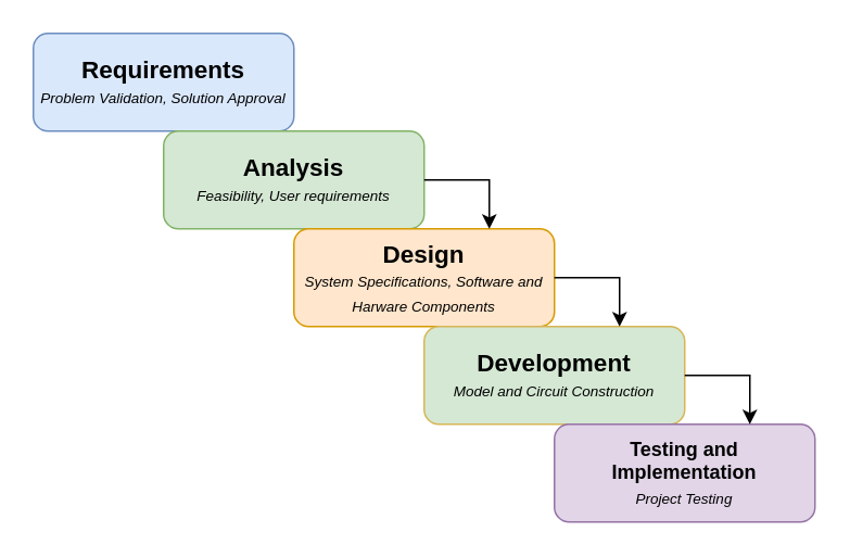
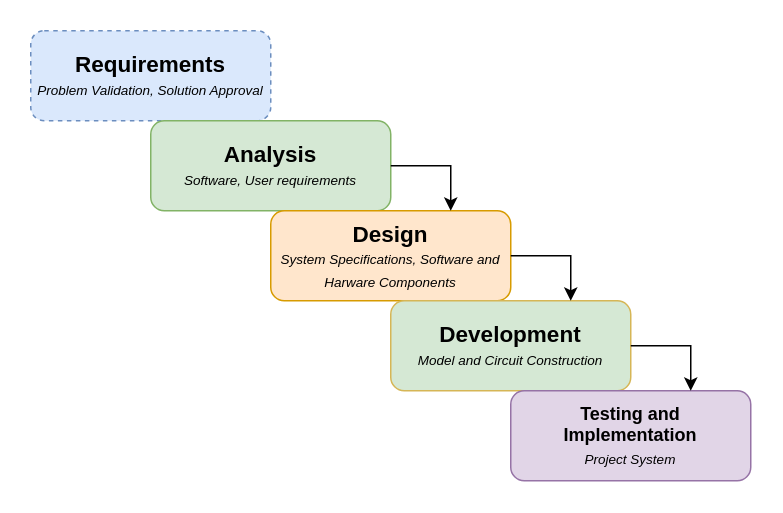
- <mxCell id="2" value="&lt;b&gt;&lt;font style=&quot;font-size: 15px;&quot;&gt;Requirements&lt;/font&gt;&lt;br&gt;&lt;/b&gt;&lt;i style=&quot;&quot;&gt;&lt;font style=&quot;font-size: 9px;&quot;&gt;Problem Validation, Solution Approval&lt;/font&gt;&lt;/i&gt;" style="rounded=1;whiteSpace=wrap;html=1;fillColor=#dae8fc;strokeColor=#6c8ebf;" parent="1" vertex="1"><mxGeometry x="20" y="20" width="160" height="60" as="geometry" /></mxCell>
+ <mxCell id="2" value="&lt;b&gt;&lt;font style=&quot;font-size: 15px;&quot;&gt;Requirements&lt;/font&gt;&lt;br&gt;&lt;/b&gt;&lt;i style=&quot;&quot;&gt;&lt;font style=&quot;font-size: 9px;&quot;&gt;Problem Validation, Solution Approval&lt;/font&gt;&lt;/i&gt;" style="rounded=1;whiteSpace=wrap;html=1;fillColor=#dae8fc;strokeColor=#6c8ebf;dashed=1;" parent="1" vertex="1"><mxGeometry x="20" y="20" width="160" height="60" as="geometry" /></mxCell>
- <mxCell id="3" value="&lt;font style=&quot;font-size: 15px;&quot;&gt;&lt;b&gt;Analysis&lt;/b&gt;&lt;/font&gt;&lt;br&gt;&lt;i style=&quot;&quot;&gt;&lt;font style=&quot;font-size: 9px;&quot;&gt;Feasibility, User requirements&lt;/font&gt;&lt;/i&gt;" style="rounded=1;whiteSpace=wrap;html=1;fillColor=#d5e8d4;strokeColor=#82b366;" parent="1" vertex="1"><mxGeometry x="100" y="80" width="160" height="60" as="geometry" /></mxCell>
+ <mxCell id="3" value="&lt;font style=&quot;font-size: 15px;&quot;&gt;&lt;b&gt;Analysis&lt;/b&gt;&lt;/font&gt;&lt;br&gt;&lt;i style=&quot;&quot;&gt;&lt;font style=&quot;font-size: 9px;&quot;&gt;Software, User requirements&lt;/font&gt;&lt;/i&gt;" style="rounded=1;whiteSpace=wrap;html=1;fillColor=#d5e8d4;strokeColor=#82b366;" parent="1" vertex="1"><mxGeometry x="100" y="80" width="160" height="60" as="geometry" /></mxCell>
- <mxCell id="6" value="&lt;b&gt;Testing and Implementation&lt;/b&gt;&lt;br&gt;&lt;i style=&quot;&quot;&gt;&lt;font style=&quot;font-size: 9px;&quot;&gt;Project Testing&lt;/font&gt;&lt;/i&gt;" style="rounded=1;whiteSpace=wrap;html=1;fillColor=#e1d5e7;strokeColor=#9673a6;" parent="1" vertex="1"><mxGeometry x="340" y="260" width="160" height="60" as="geometry" /></mxCell>
+ <mxCell id="6" value="&lt;b&gt;Testing and Implementation&lt;/b&gt;&lt;br&gt;&lt;i style=&quot;&quot;&gt;&lt;font style=&quot;font-size: 9px;&quot;&gt;Project System&lt;/font&gt;&lt;/i&gt;" style="rounded=1;whiteSpace=wrap;html=1;fillColor=#e1d5e7;strokeColor=#9673a6;" parent="1" vertex="1"><mxGeometry x="340" y="260" width="160" height="60" as="geometry" /></mxCell>
